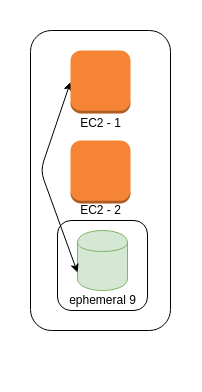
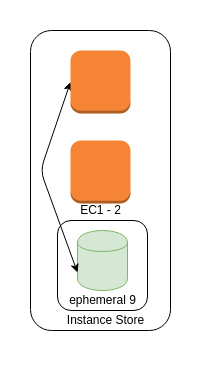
- <mxCell id="11" value="EC2 - 1" style="text;html=1;strokeColor=none;fillColor=none;align=center;verticalAlign=middle;whiteSpace=wrap;rounded=0;" vertex="1" parent="1"><mxGeometry x="52.5" y="113" width="95" height="20" as="geometry" /></mxCell>
- <mxCell id="12" value="EC2 - 2" style="text;html=1;strokeColor=none;fillColor=none;align=center;verticalAlign=middle;whiteSpace=wrap;rounded=0;" vertex="1" parent="1"><mxGeometry x="52.5" y="200" width="95" height="20" as="geometry" /></mxCell>
+ <mxCell id="12" value="EC1 - 2" style="text;html=1;strokeColor=none;fillColor=none;align=center;verticalAlign=middle;whiteSpace=wrap;rounded=0;" vertex="1" parent="1"><mxGeometry x="52.5" y="200" width="95" height="20" as="geometry" /></mxCell>
+ <mxCell id="6" value="Instance Store" style="text;html=1;strokeColor=none;fillColor=none;align=center;verticalAlign=middle;whiteSpace=wrap;rounded=0;" parent="1" vertex="1"><mxGeometry x="57.5" y="310" width="95" height="20" as="geometry" /></mxCell>
